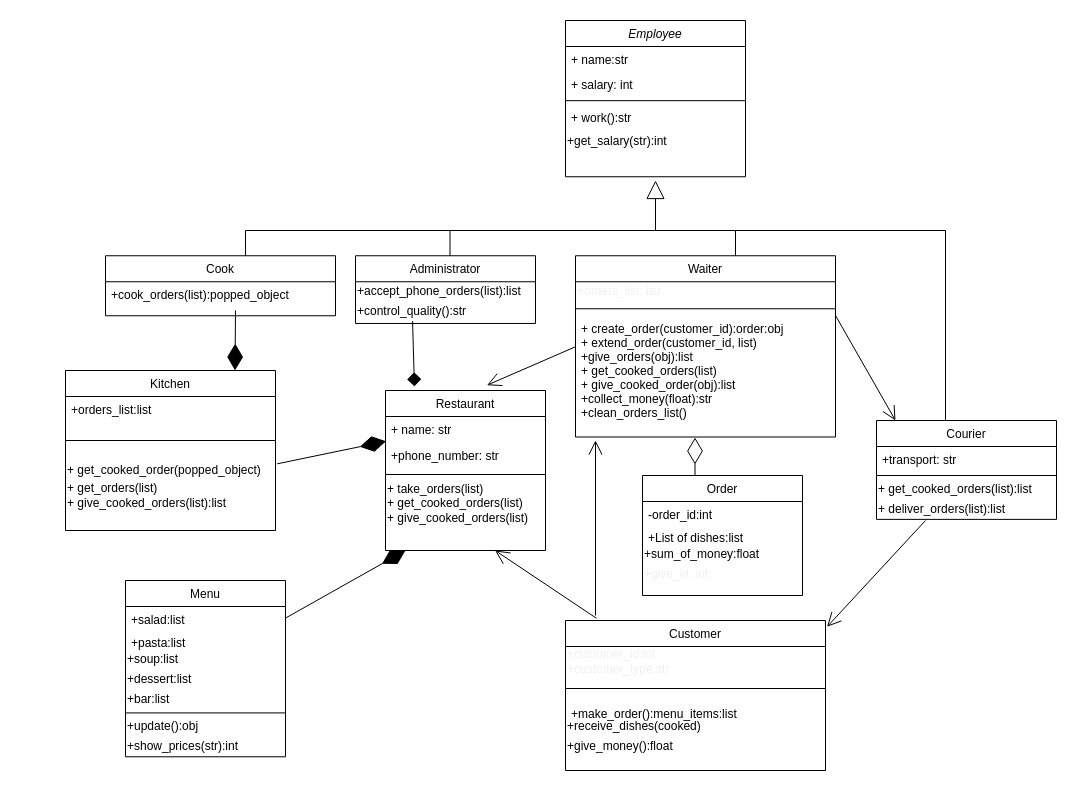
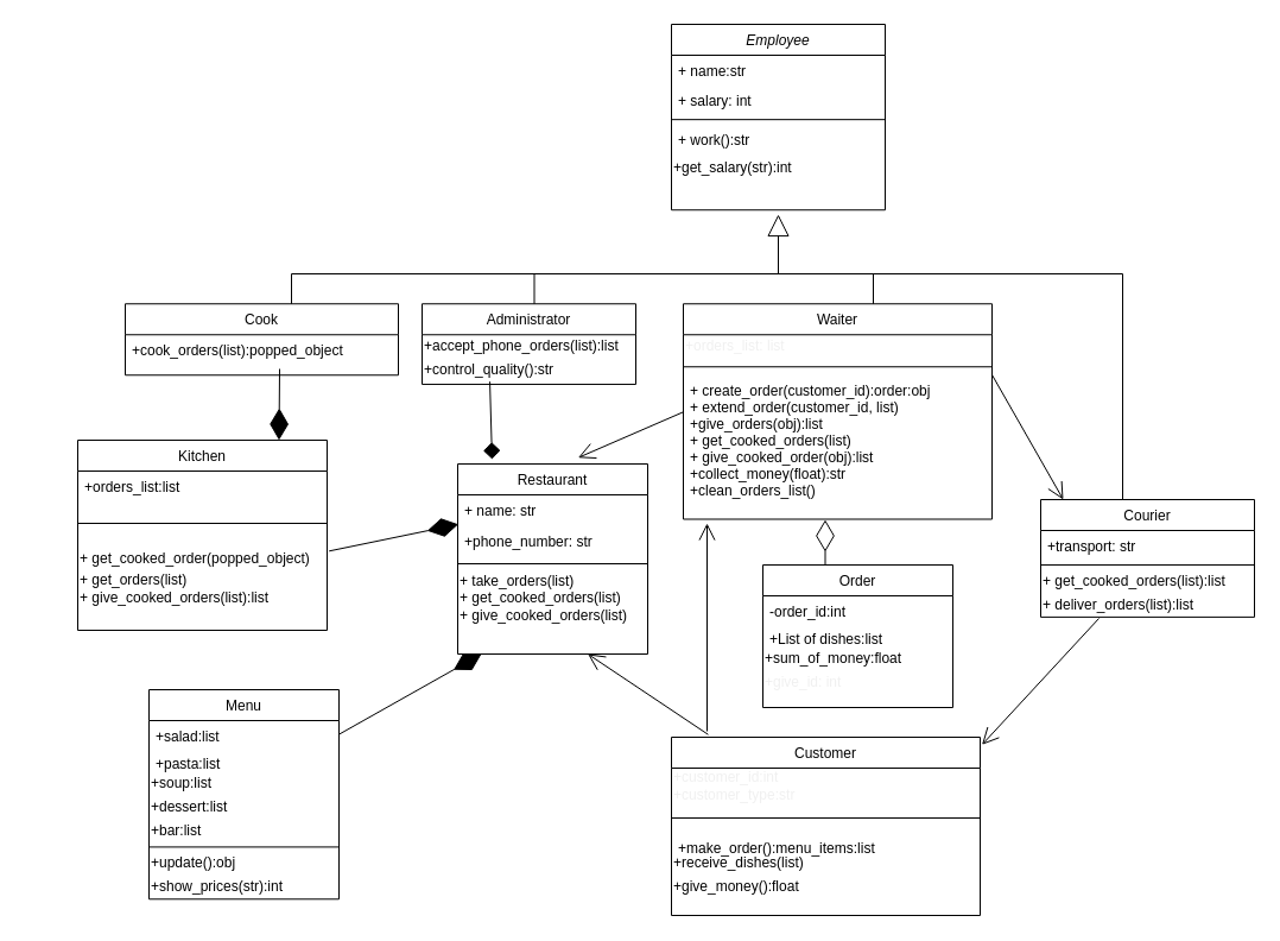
- <mxCell id="12" value="+receive_dishes(cooked)" style="text;html=1;align=left;verticalAlign=middle;resizable=0;points=[];autosize=1;strokeColor=none;" parent="8" vertex="1"><mxGeometry y="96" width="260" height="20" as="geometry" /></mxCell>
+ <mxCell id="12" value="+receive_dishes(list)" style="text;html=1;align=left;verticalAlign=middle;resizable=0;points=[];autosize=1;strokeColor=none;" parent="8" vertex="1"><mxGeometry y="96" width="260" height="20" as="geometry" /></mxCell>
